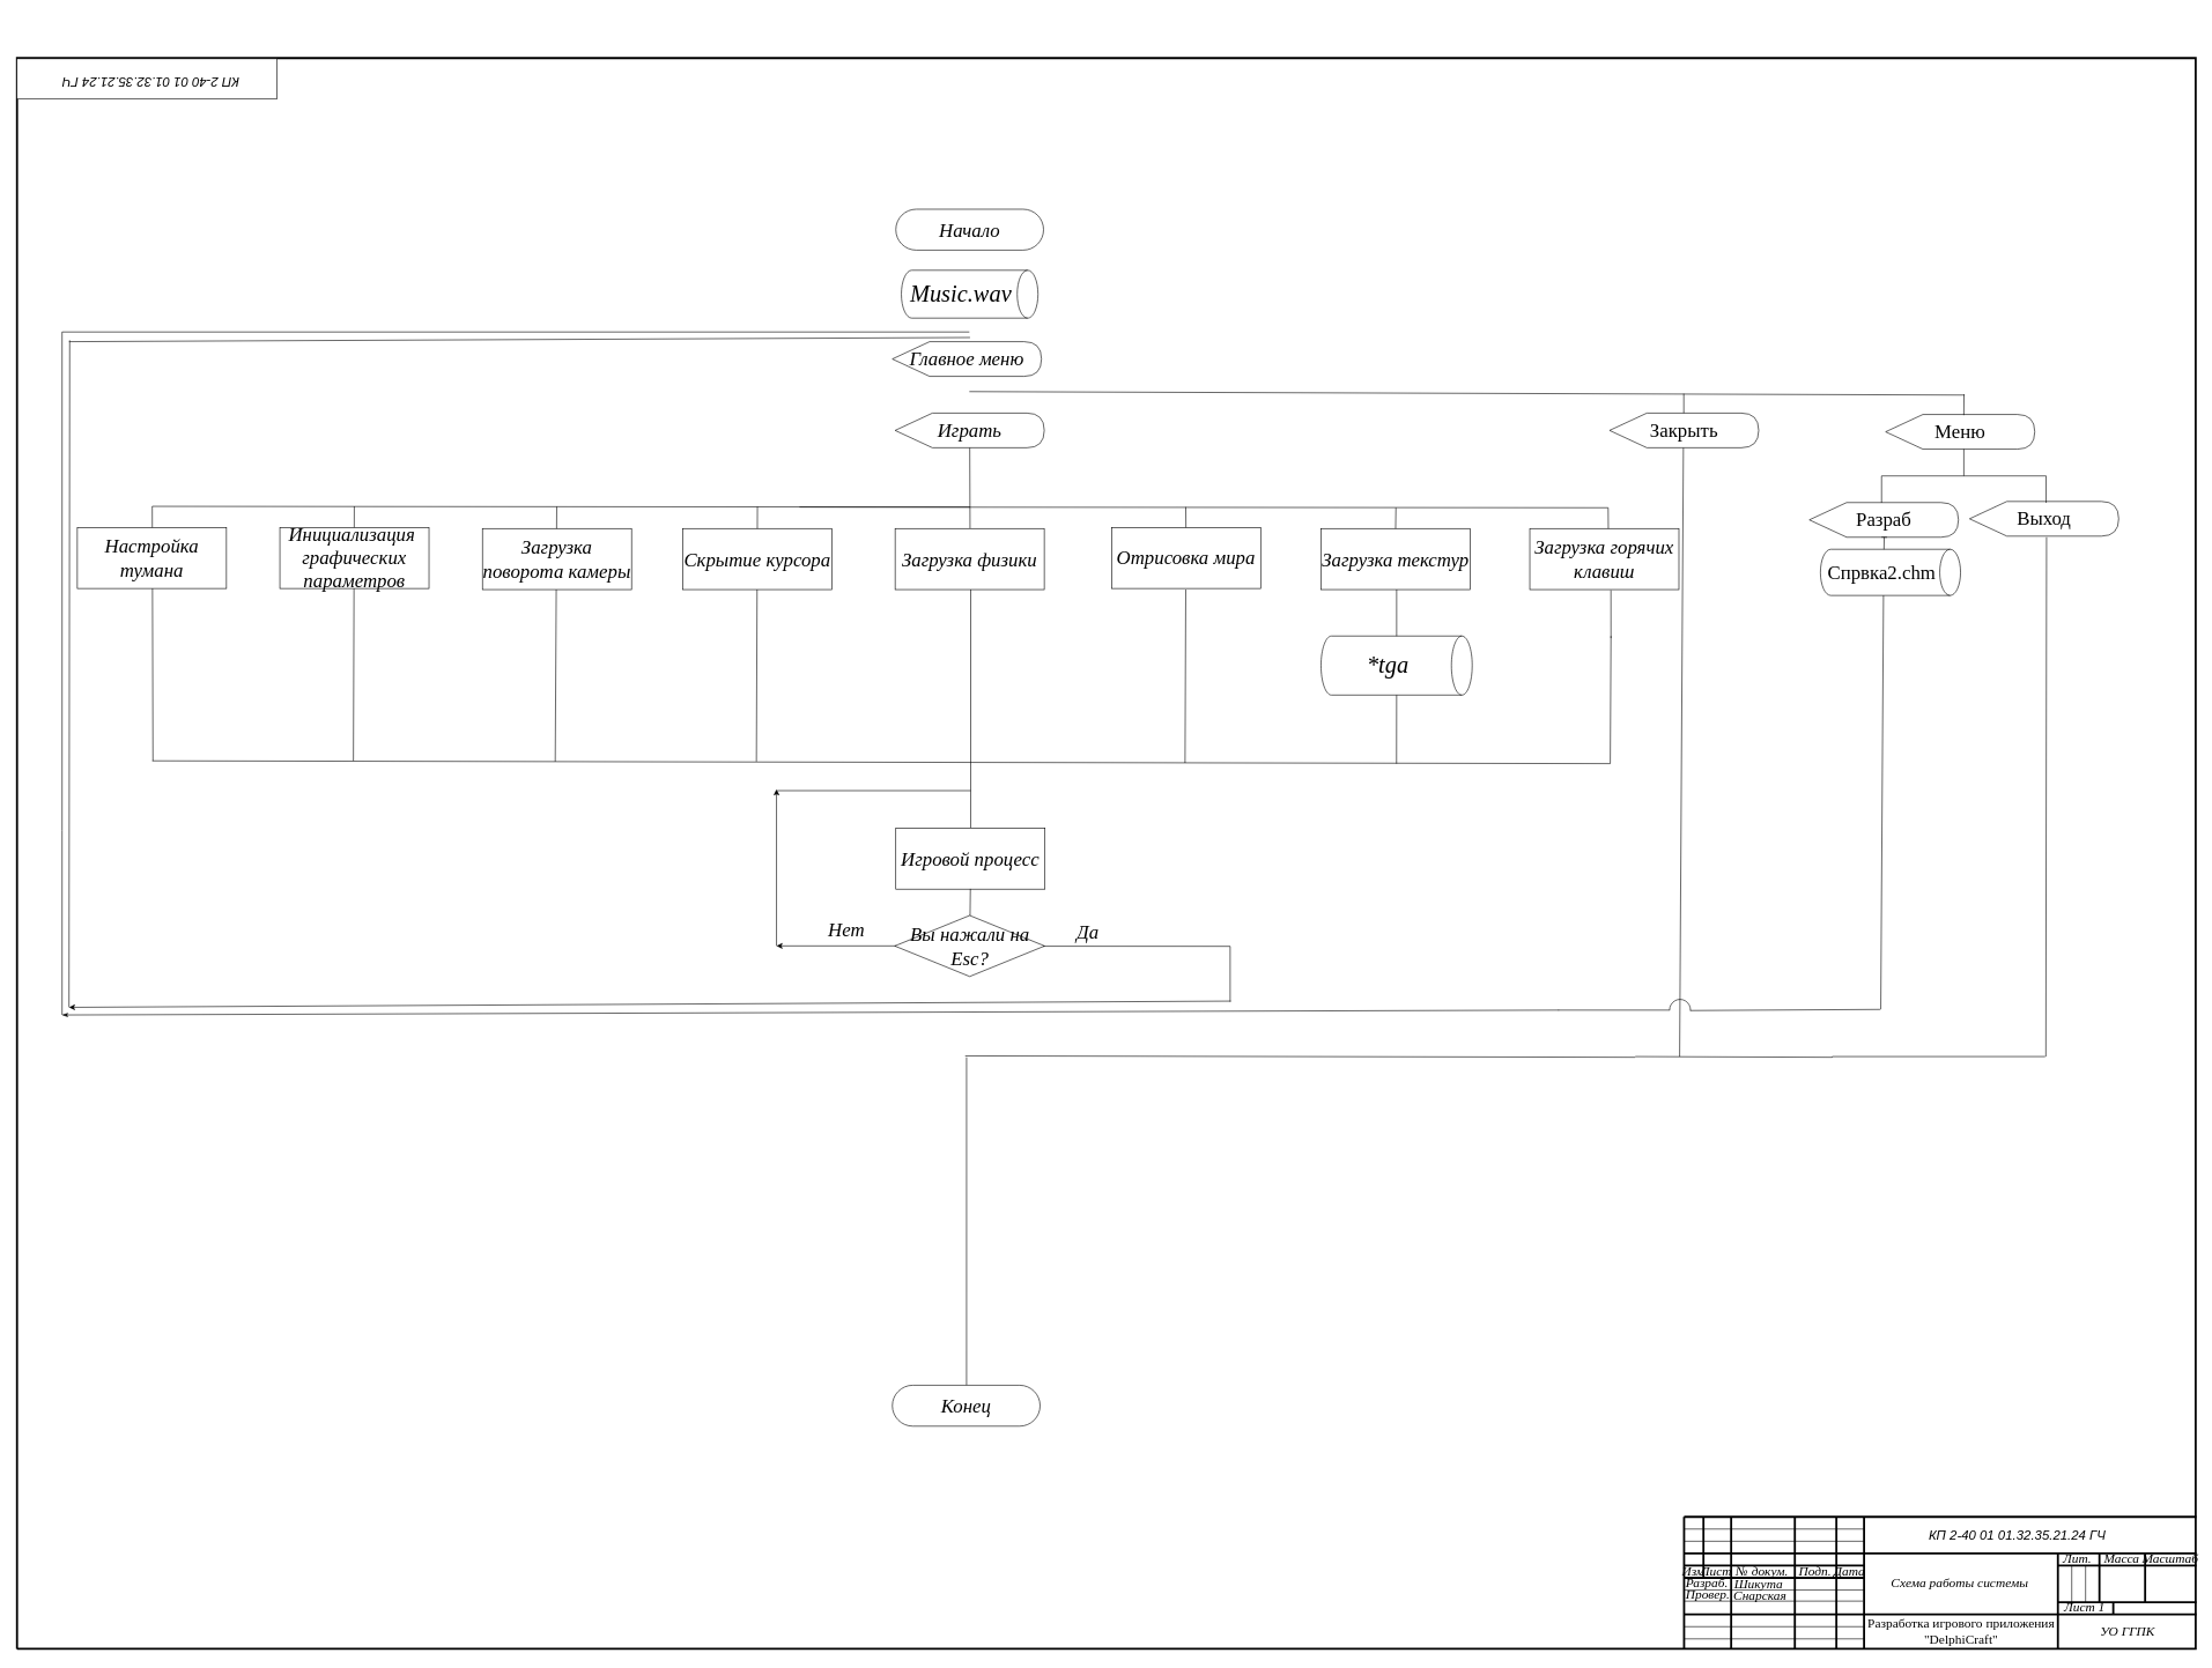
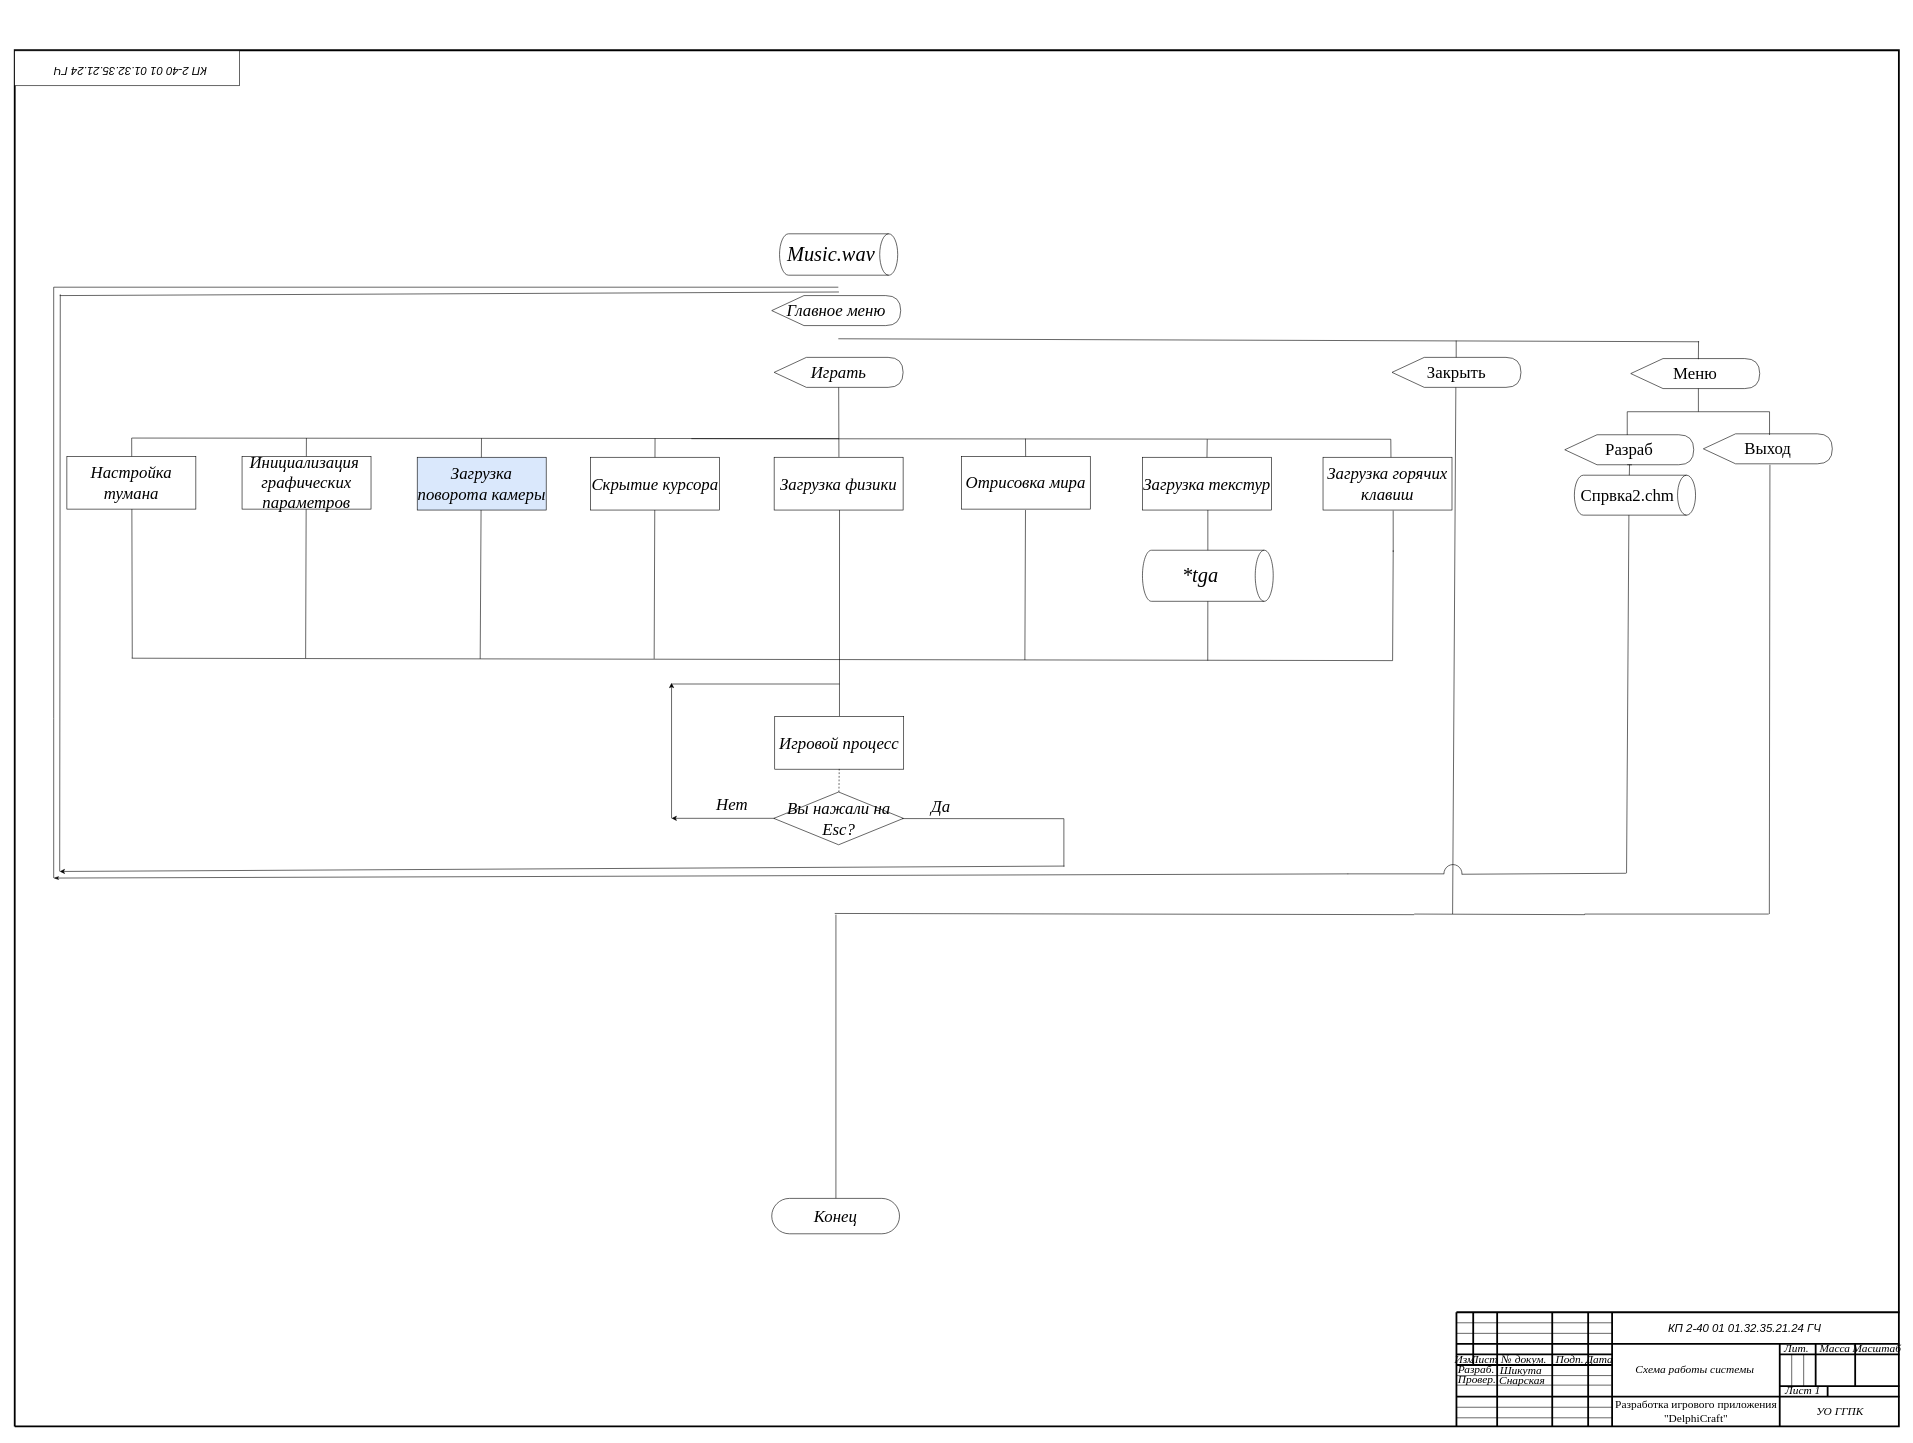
- <mxCell id="82" value="&lt;i style=&quot;font-family: Isocpeur; font-size: 28px;&quot;&gt;&lt;font style=&quot;font-size: 28px;&quot;&gt;Начало&lt;/font&gt;&lt;/i&gt;" style="html=1;dashed=0;whiteSpace=wrap;shape=mxgraph.dfd.start;fontFamily=isocepeur;fontSize=28;" parent="1" vertex="1"><mxGeometry x="1291" y="301" width="213" height="59" as="geometry" /></mxCell>
- <mxCell id="100" value="&lt;font style=&quot;font-size: 28px;&quot; face=&quot;Isocpeur&quot;&gt;&lt;i style=&quot;font-size: 28px;&quot;&gt;Загрузка поворота камеры&lt;/i&gt;&lt;/font&gt;" style="rounded=0;whiteSpace=wrap;html=1;fontSize=28;" parent="1" vertex="1"><mxGeometry x="695" y="761.5" width="215" height="88" as="geometry" /></mxCell>
+ <mxCell id="100" value="&lt;font style=&quot;font-size: 28px;&quot; face=&quot;Isocpeur&quot;&gt;&lt;i style=&quot;font-size: 28px;&quot;&gt;Загрузка поворота камеры&lt;/i&gt;&lt;/font&gt;" style="rounded=0;whiteSpace=wrap;html=1;fontSize=28;fillColor=#dae8fc;" parent="1" vertex="1"><mxGeometry x="695" y="761.5" width="215" height="88" as="geometry" /></mxCell>
- <mxCell id="105" value="" style="endArrow=none;html=1;rounded=0;entryX=0.5;entryY=0.995;entryDx=0;entryDy=0;entryPerimeter=0;fontSize=28;" parent="1" source="104" target="103" edge="1"><mxGeometry width="50" height="50" relative="1" as="geometry"><mxPoint x="1288" y="1208.5" as="sourcePoint" /><mxPoint x="1338" y="1158.5" as="targetPoint" /></mxGeometry></mxCell>
+ <mxCell id="105" value="" style="endArrow=none;html=1;rounded=0;entryX=0.5;entryY=0.995;entryDx=0;entryDy=0;entryPerimeter=0;fontSize=28;dashed=1;" parent="1" source="104" target="103" edge="1"><mxGeometry width="50" height="50" relative="1" as="geometry"><mxPoint x="1288" y="1208.5" as="sourcePoint" /><mxPoint x="1338" y="1158.5" as="targetPoint" /></mxGeometry></mxCell>
